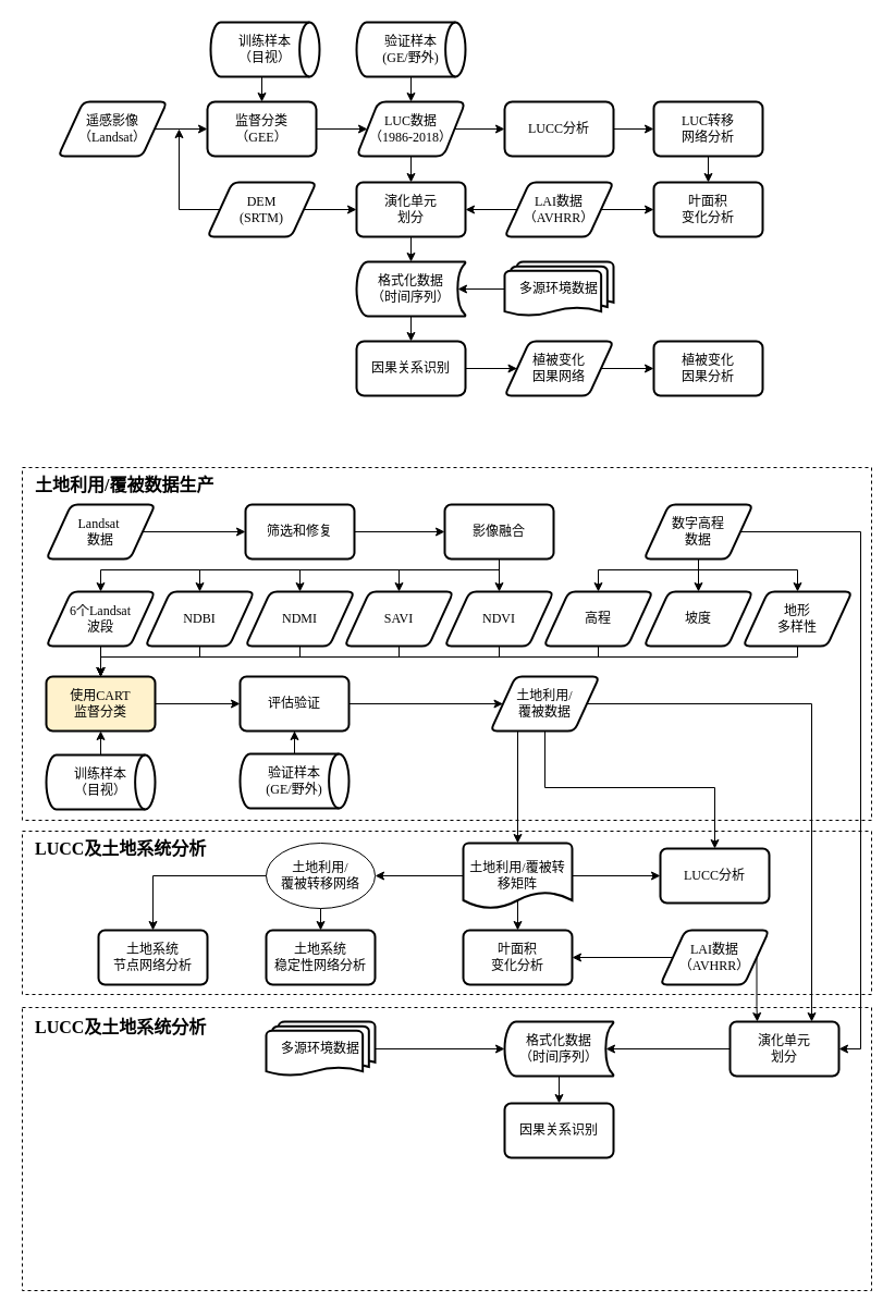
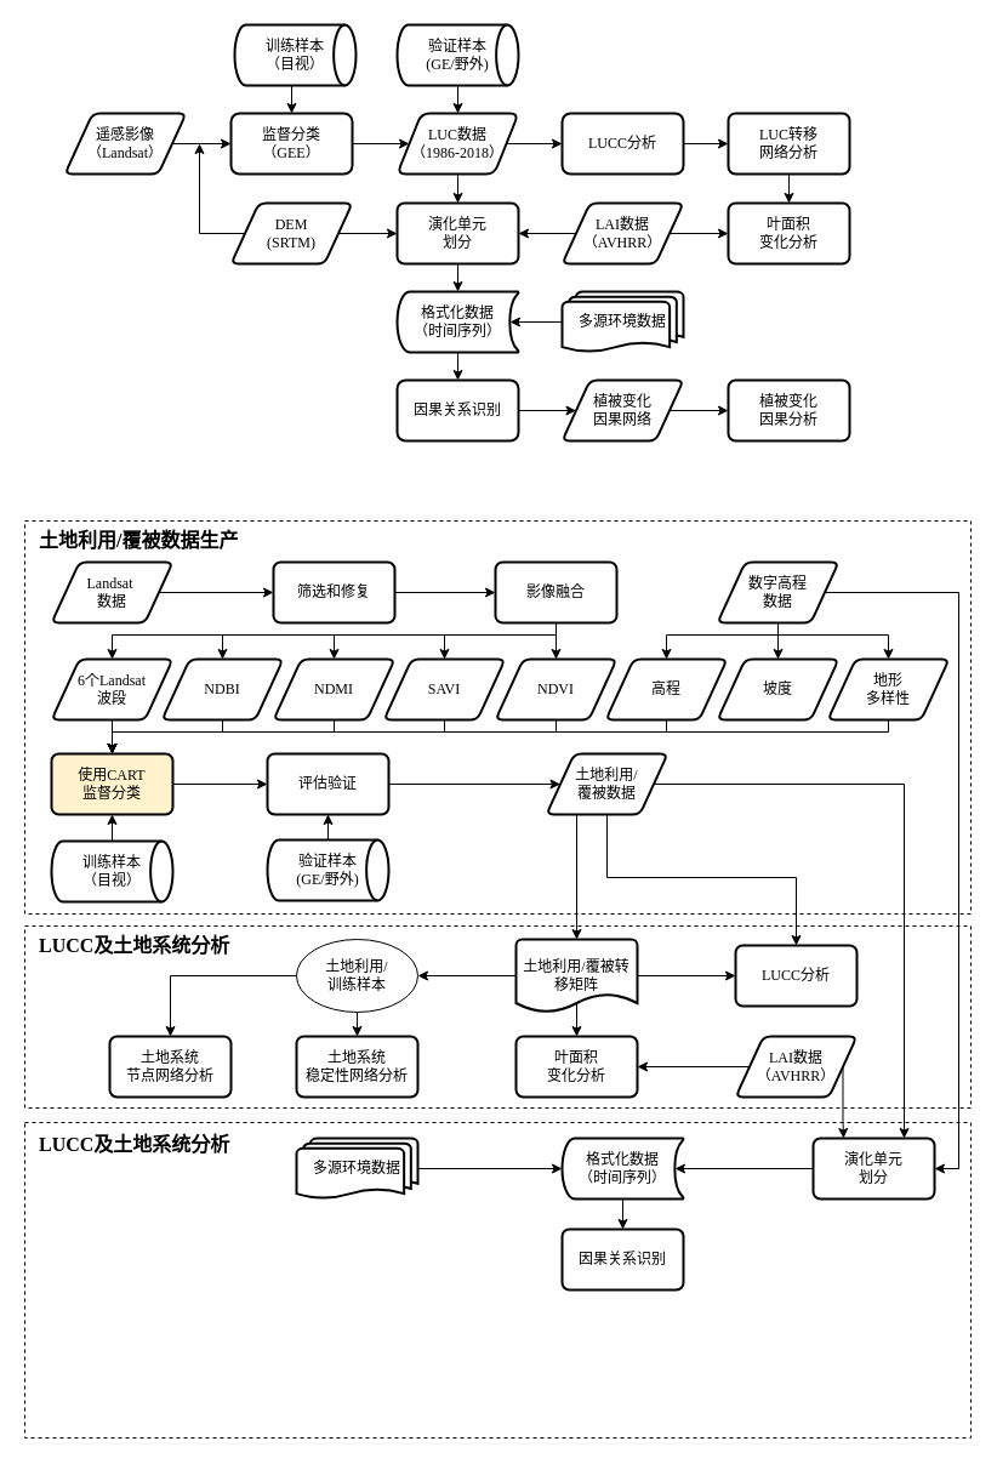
- <mxCell id="83" value="&lt;span style=&quot;font-family: &amp;#34;times new roman&amp;#34;&quot;&gt;土地利用/&lt;/span&gt;&lt;br style=&quot;font-family: &amp;#34;times new roman&amp;#34;&quot;&gt;&lt;span style=&quot;font-family: &amp;#34;times new roman&amp;#34;&quot;&gt;覆被转移网络&lt;/span&gt;" style="ellipse;whiteSpace=wrap;html=1;fillColor=none;fontFamily=仿宋;fontSource=https%3A%2F%2Ffonts.googleapis.com%2Fcss%3Ffamily%3D%25E4%25BB%25BF%25E5%25AE%258B;" vertex="1" parent="1"><mxGeometry x="244" y="774" width="100" height="60" as="geometry" /></mxCell>
+ <mxCell id="83" value="&lt;span style=&quot;font-family: &amp;#34;times new roman&amp;#34;&quot;&gt;土地利用/&lt;/span&gt;&lt;br style=&quot;font-family: &amp;#34;times new roman&amp;#34;&quot;&gt;&lt;span style=&quot;font-family: &amp;#34;times new roman&amp;#34;&quot;&gt;训练样本&lt;/span&gt;" style="ellipse;whiteSpace=wrap;html=1;fillColor=none;fontFamily=仿宋;fontSource=https%3A%2F%2Ffonts.googleapis.com%2Fcss%3Ffamily%3D%25E4%25BB%25BF%25E5%25AE%258B;" vertex="1" parent="1"><mxGeometry x="244" y="774" width="100" height="60" as="geometry" /></mxCell>
